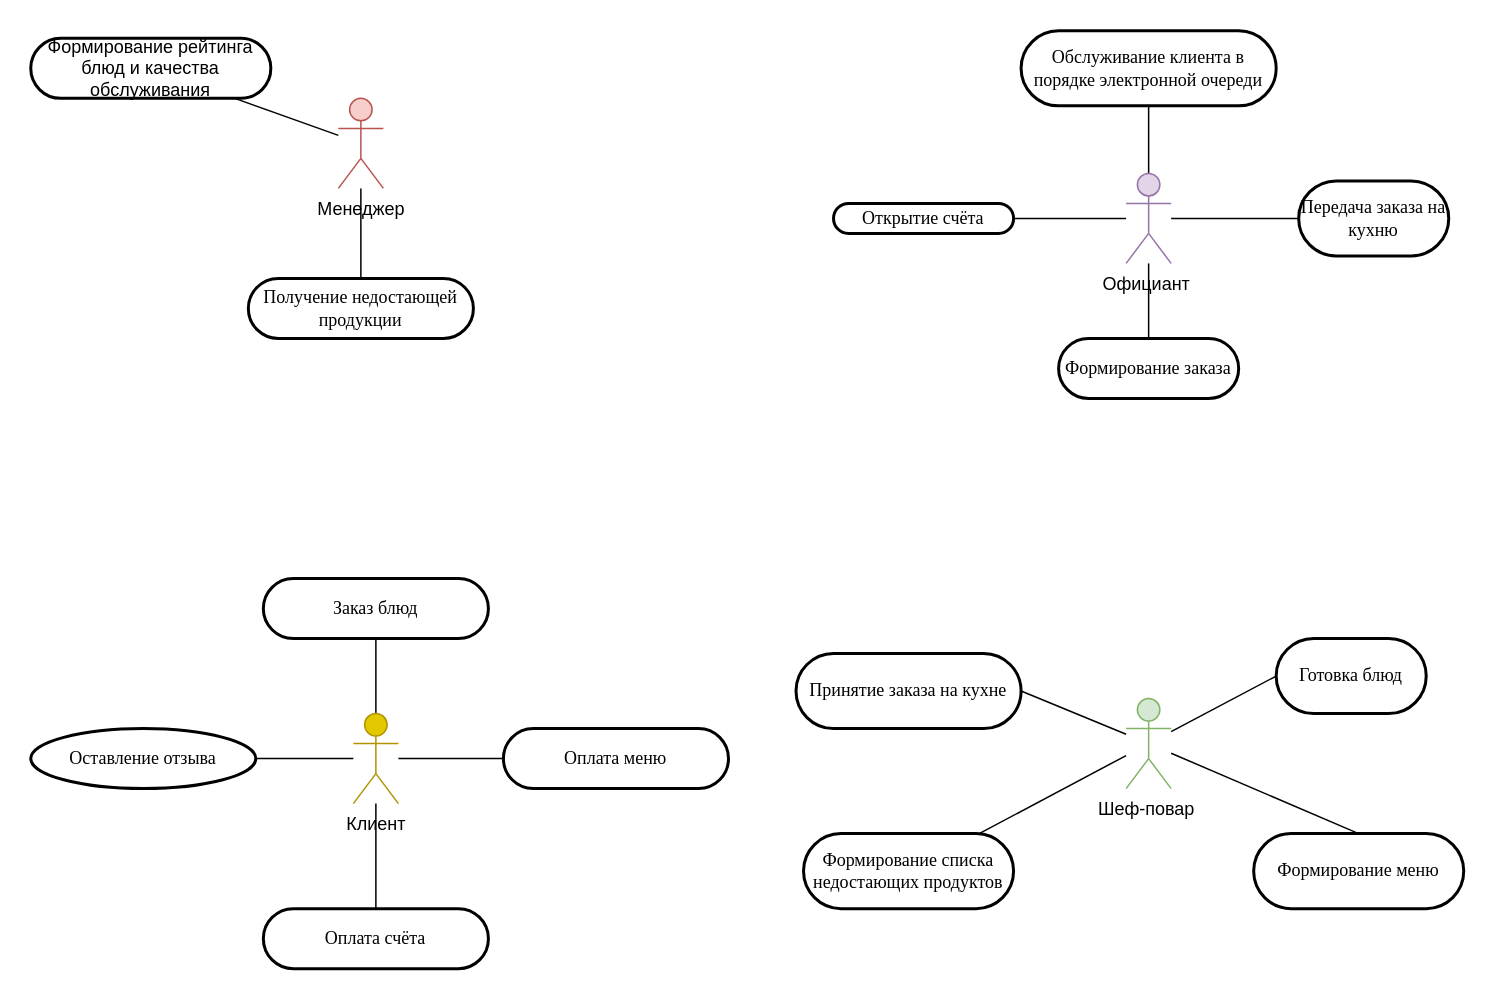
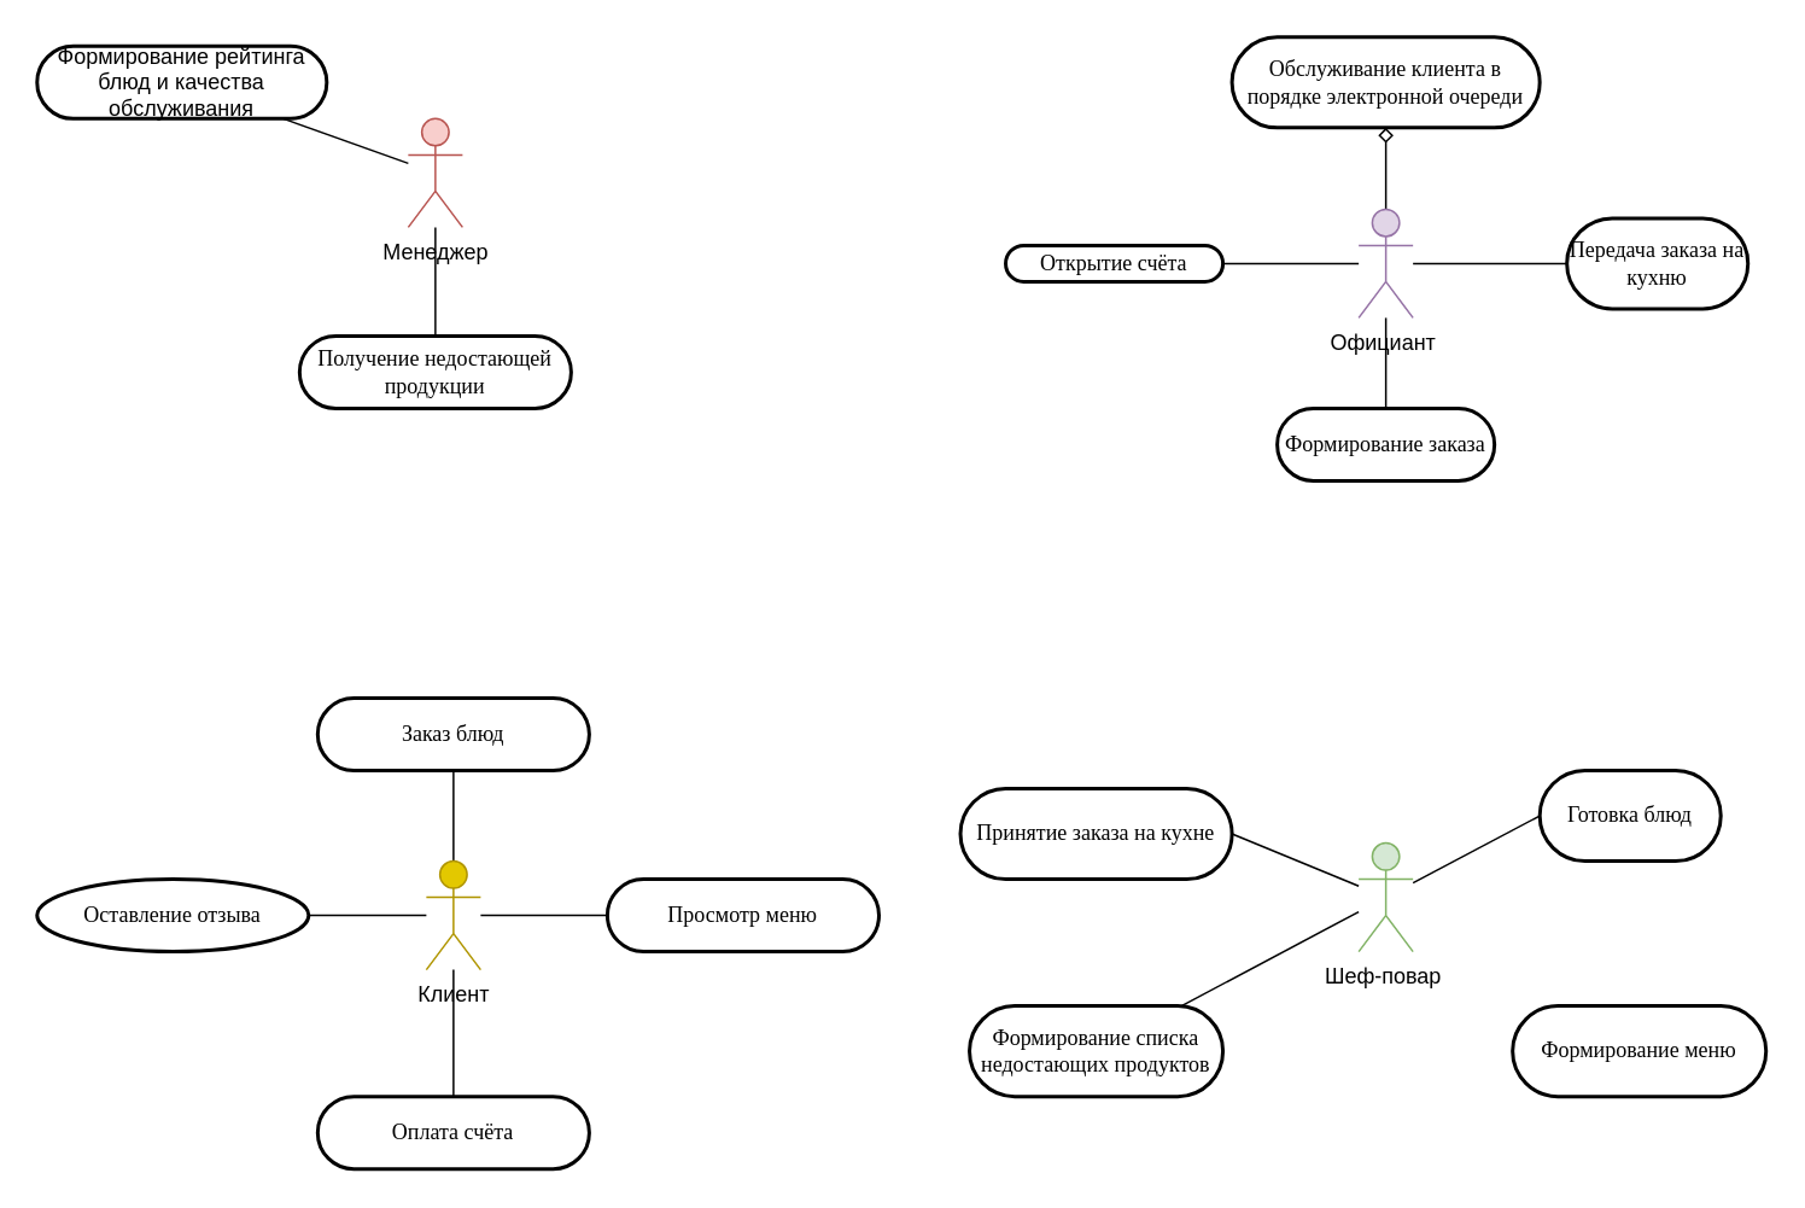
- <mxCell id="10" style="edgeStyle=none;orthogonalLoop=1;jettySize=auto;html=1;endArrow=none;endFill=0;strokeColor=default;" parent="1" source="14" target="4" edge="1"><mxGeometry relative="1" as="geometry" /></mxCell>
+ <mxCell id="10" style="edgeStyle=none;orthogonalLoop=1;jettySize=auto;html=1;endArrow=diamond;endFill=0;strokeColor=default;" parent="1" source="14" target="4" edge="1"><mxGeometry relative="1" as="geometry" /></mxCell>
- <mxCell id="21" value="Оплата меню" style="whiteSpace=wrap;html=1;rounded=1;shadow=0;comic=0;labelBackgroundColor=none;strokeWidth=2;fontFamily=Verdana;fontSize=12;align=center;arcSize=50;" parent="1" vertex="1"><mxGeometry x="335" y="485" width="150" height="40" as="geometry" /></mxCell>
+ <mxCell id="21" value="Просмотр меню" style="whiteSpace=wrap;html=1;rounded=1;shadow=0;comic=0;labelBackgroundColor=none;strokeWidth=2;fontFamily=Verdana;fontSize=12;align=center;arcSize=50;" parent="1" vertex="1"><mxGeometry x="335" y="485" width="150" height="40" as="geometry" /></mxCell>
- <mxCell id="28" style="edgeStyle=none;rounded=0;orthogonalLoop=1;jettySize=auto;html=1;entryX=0.5;entryY=0;entryDx=0;entryDy=0;startArrow=none;startFill=0;endArrow=none;endFill=0;" edge="1" parent="1" source="29" target="33"><mxGeometry relative="1" as="geometry" /></mxCell>
